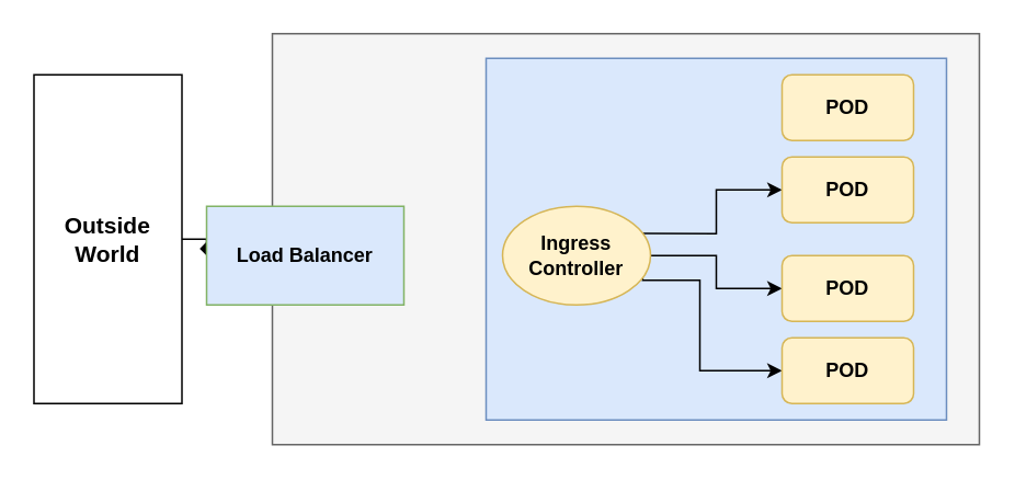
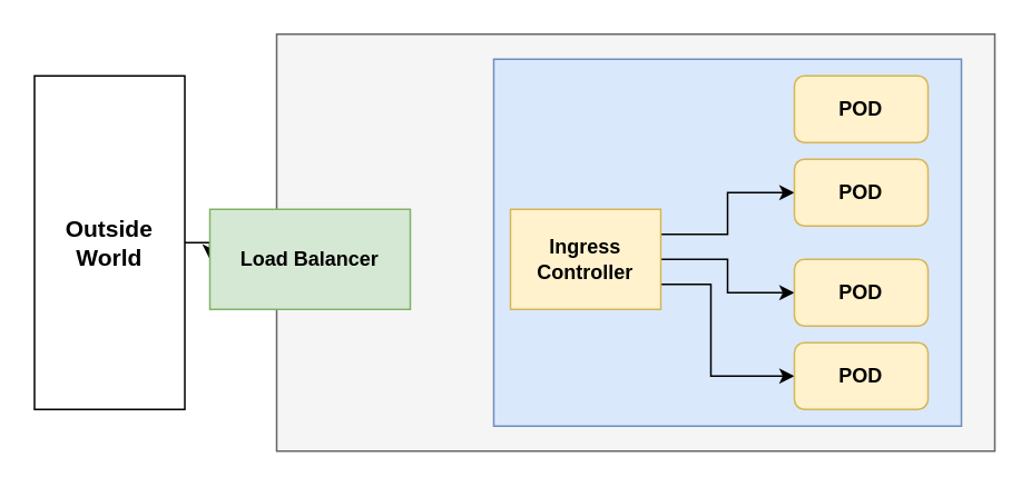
- <mxCell id="2" style="edgeStyle=orthogonalEdgeStyle;rounded=0;orthogonalLoop=1;jettySize=auto;html=1;exitX=1;exitY=0.5;exitDx=0;exitDy=0;entryX=0;entryY=0.5;entryDx=0;entryDy=0;endArrow=diamond;" edge="1" parent="1" source="3" target="5"><mxGeometry relative="1" as="geometry" /></mxCell>
+ <mxCell id="2" style="edgeStyle=orthogonalEdgeStyle;rounded=0;orthogonalLoop=1;jettySize=auto;html=1;exitX=1;exitY=0.5;exitDx=0;exitDy=0;entryX=0;entryY=0.5;entryDx=0;entryDy=0;" edge="1" parent="1" source="3" target="5"><mxGeometry relative="1" as="geometry" /></mxCell>
- <mxCell id="5" value="&lt;b&gt;Load Balancer&lt;/b&gt;" style="rounded=0;whiteSpace=wrap;html=1;fillColor=#dae8fc;strokeColor=#82b366;" vertex="1" parent="1"><mxGeometry x="125" y="125" width="120" height="60" as="geometry" /></mxCell>
+ <mxCell id="5" value="&lt;b&gt;Load Balancer&lt;/b&gt;" style="rounded=0;whiteSpace=wrap;html=1;fillColor=#d5e8d4;strokeColor=#82b366;" vertex="1" parent="1"><mxGeometry x="125" y="125" width="120" height="60" as="geometry" /></mxCell>
- <mxCell id="10" value="&lt;b&gt;Ingress Controller&lt;/b&gt;" style="ellipse;whiteSpace=wrap;html=1;fillColor=#fff2cc;strokeColor=#d6b656;" vertex="1" parent="1"><mxGeometry x="305" y="125" width="90" height="60" as="geometry" /></mxCell>
+ <mxCell id="10" value="&lt;b&gt;Ingress Controller&lt;/b&gt;" style="rounded=0;whiteSpace=wrap;html=1;fillColor=#fff2cc;strokeColor=#d6b656;" vertex="1" parent="1"><mxGeometry x="305" y="125" width="90" height="60" as="geometry" /></mxCell>
